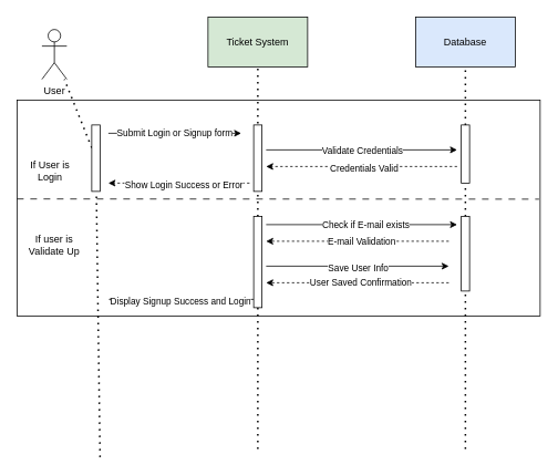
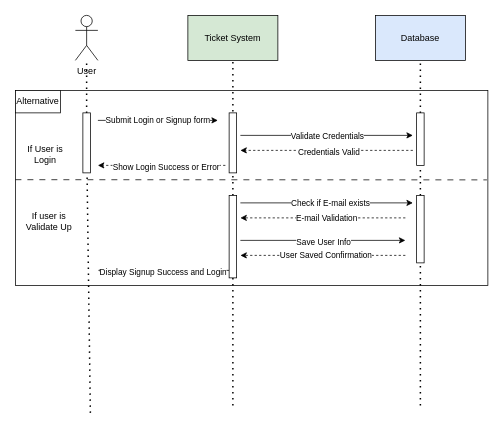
- <mxCell id="2" value="User" style="shape=umlActor;verticalLabelPosition=bottom;verticalAlign=top;html=1;outlineConnect=0;" vertex="1" parent="1"><mxGeometry x="50" y="35" width="30" height="60" as="geometry" /></mxCell>
+ <mxCell id="2" value="User" style="shape=umlActor;verticalLabelPosition=bottom;verticalAlign=top;html=1;outlineConnect=0;" vertex="1" parent="1"><mxGeometry x="100" y="20" width="30" height="60" as="geometry" /></mxCell>
+ <mxCell id="36" value="Alternative" style="rounded=0;whiteSpace=wrap;html=1;" vertex="1" parent="1"><mxGeometry x="20" y="120" width="60" height="30" as="geometry" /></mxCell>
